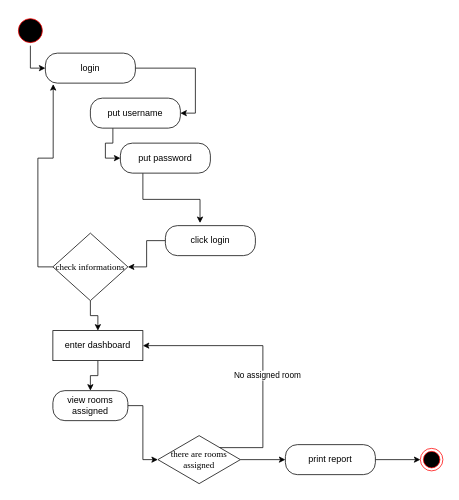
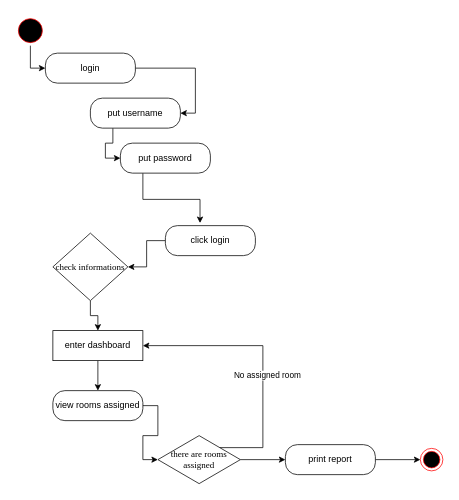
- <mxCell id="25" style="edgeStyle=orthogonalEdgeStyle;rounded=0;orthogonalLoop=1;jettySize=auto;html=1;exitX=0;exitY=0.5;exitDx=0;exitDy=0;entryX=0.087;entryY=1.033;entryDx=0;entryDy=0;entryPerimeter=0;" parent="1" source="13" target="5" edge="1"><mxGeometry relative="1" as="geometry" /></mxCell>
- <mxCell id="17" value="view rooms assigned" style="rounded=1;whiteSpace=wrap;html=1;arcSize=40;" parent="1" vertex="1"><mxGeometry x="70" y="520" width="100" height="40" as="geometry" /></mxCell>
+ <mxCell id="17" value="view rooms assigned" style="rounded=1;whiteSpace=wrap;html=1;arcSize=40;" parent="1" vertex="1"><mxGeometry x="70" y="520" width="120" height="40" as="geometry" /></mxCell>
